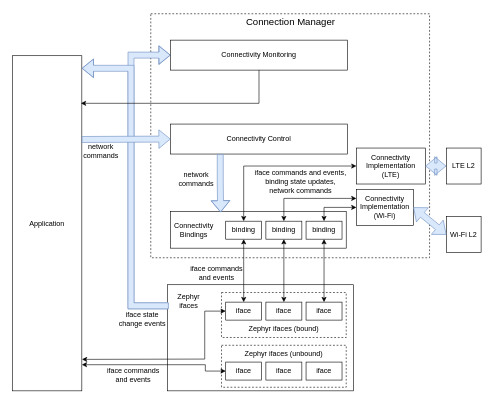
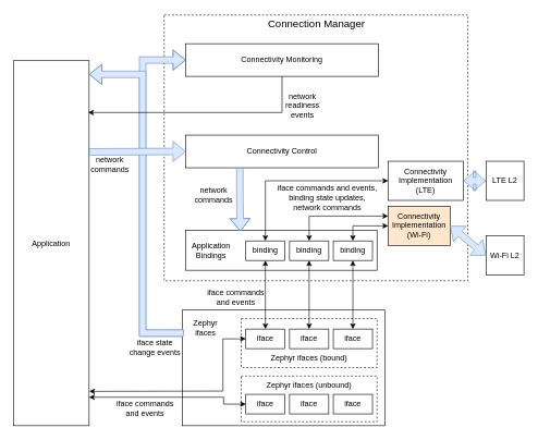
+ <mxCell id="4" value="&lt;div&gt;network&lt;/div&gt;&lt;div&gt;readiness&lt;/div&gt;&lt;div&gt;events&lt;/div&gt;" style="text;html=1;strokeColor=none;fillColor=none;align=center;verticalAlign=middle;whiteSpace=wrap;rounded=0;" parent="1" vertex="1"><mxGeometry x="381" y="146" width="164" height="30" as="geometry" /></mxCell>
- <mxCell id="22" value="&lt;div&gt;Connectivity&lt;/div&gt;&lt;div&gt;Implementation&lt;/div&gt;&lt;div&gt;(Wi-Fi)&lt;/div&gt;" style="rounded=0;whiteSpace=wrap;html=1;" parent="1" vertex="1"><mxGeometry x="594" y="315" width="95" height="60" as="geometry" /></mxCell>
+ <mxCell id="22" value="&lt;div&gt;Connectivity&lt;/div&gt;&lt;div&gt;Implementation&lt;/div&gt;&lt;div&gt;(Wi-Fi)&lt;/div&gt;" style="rounded=0;whiteSpace=wrap;html=1;fillColor=#ffe6cc;" parent="1" vertex="1"><mxGeometry x="594" y="315" width="95" height="60" as="geometry" /></mxCell>
- <mxCell id="23" value="&lt;div&gt;Connectivity&lt;/div&gt;&lt;div&gt;Bindings&lt;br&gt;&lt;/div&gt;" style="text;html=1;strokeColor=none;fillColor=none;align=center;verticalAlign=middle;whiteSpace=wrap;rounded=0;" parent="1" vertex="1"><mxGeometry x="293" y="368" width="60" height="30" as="geometry" /></mxCell>
+ <mxCell id="23" value="&lt;div&gt;Application&lt;/div&gt;&lt;div&gt;Bindings&lt;br&gt;&lt;/div&gt;" style="text;html=1;strokeColor=none;fillColor=none;align=center;verticalAlign=middle;whiteSpace=wrap;rounded=0;" parent="1" vertex="1"><mxGeometry x="293" y="368" width="60" height="30" as="geometry" /></mxCell>
